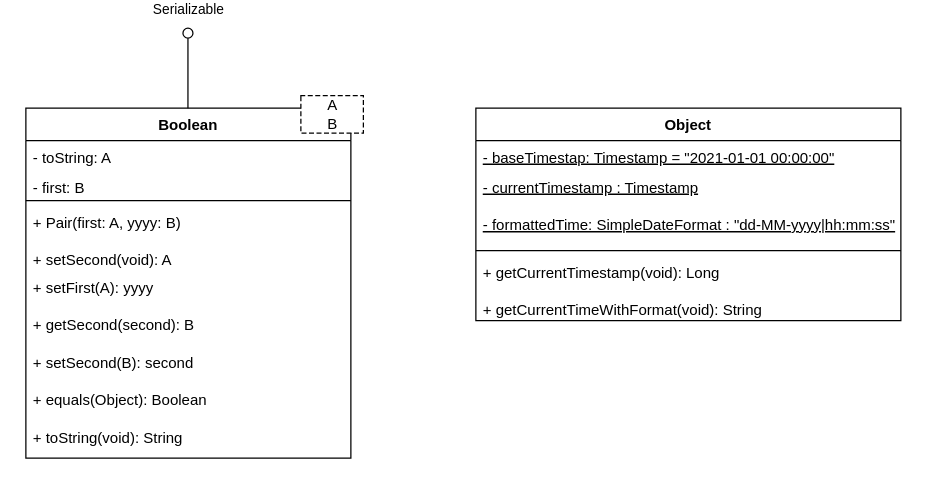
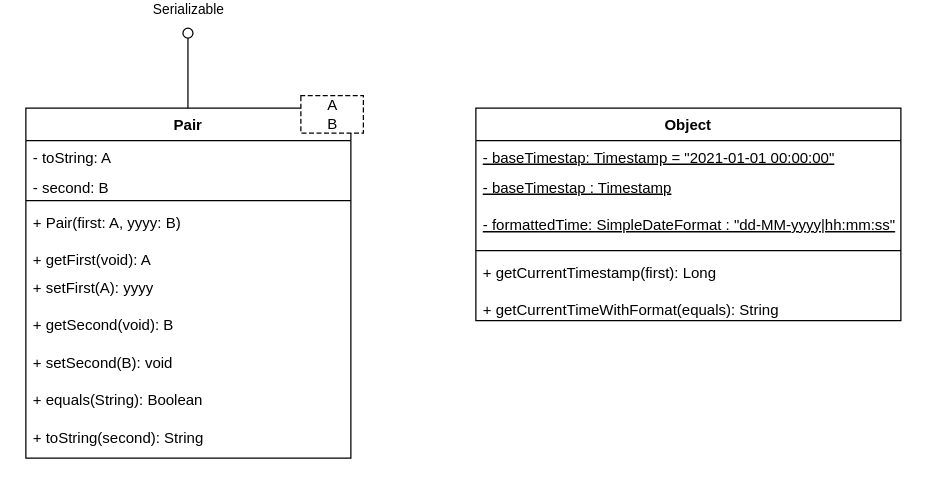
- <mxCell id="2" value="Boolean" style="swimlane;fontStyle=1;align=center;verticalAlign=top;childLayout=stackLayout;horizontal=1;startSize=26;horizontalStack=0;resizeParent=1;resizeParentMax=0;resizeLast=0;collapsible=1;marginBottom=0;" vertex="1" parent="1"><mxGeometry x="20" y="80" width="260" height="280" as="geometry"><mxRectangle x="100" y="140" width="140" height="26" as="alternateBounds" /></mxGeometry></mxCell>
+ <mxCell id="2" value="Pair" style="swimlane;fontStyle=1;align=center;verticalAlign=top;childLayout=stackLayout;horizontal=1;startSize=26;horizontalStack=0;resizeParent=1;resizeParentMax=0;resizeLast=0;collapsible=1;marginBottom=0;" vertex="1" parent="1"><mxGeometry x="20" y="80" width="260" height="280" as="geometry"><mxRectangle x="100" y="140" width="140" height="26" as="alternateBounds" /></mxGeometry></mxCell>
- <mxCell id="4" value="- first: B" style="text;strokeColor=none;fillColor=none;align=left;verticalAlign=top;spacingLeft=4;spacingRight=4;overflow=hidden;rotatable=0;points=[[0,0.5],[1,0.5]];portConstraint=eastwest;fontStyle=0" vertex="1" parent="2"><mxGeometry y="50" width="260" height="20" as="geometry" /></mxCell>
+ <mxCell id="4" value="- second: B" style="text;strokeColor=none;fillColor=none;align=left;verticalAlign=top;spacingLeft=4;spacingRight=4;overflow=hidden;rotatable=0;points=[[0,0.5],[1,0.5]];portConstraint=eastwest;fontStyle=0" vertex="1" parent="2"><mxGeometry y="50" width="260" height="20" as="geometry" /></mxCell>
- <mxCell id="17" value="- currentTimestamp : Timestamp" style="text;strokeColor=none;fillColor=none;align=left;verticalAlign=top;spacingLeft=4;spacingRight=4;overflow=hidden;rotatable=0;points=[[0,0.5],[1,0.5]];portConstraint=eastwest;fontStyle=4" vertex="1" parent="15"><mxGeometry y="50" width="340" height="30" as="geometry" /></mxCell>
+ <mxCell id="17" value="- baseTimestap : Timestamp" style="text;strokeColor=none;fillColor=none;align=left;verticalAlign=top;spacingLeft=4;spacingRight=4;overflow=hidden;rotatable=0;points=[[0,0.5],[1,0.5]];portConstraint=eastwest;fontStyle=4" vertex="1" parent="15"><mxGeometry y="50" width="340" height="30" as="geometry" /></mxCell>
- <mxCell id="7" value="+ setSecond(void): A&#10;" style="text;strokeColor=none;fillColor=none;align=left;verticalAlign=top;spacingLeft=4;spacingRight=4;overflow=hidden;rotatable=0;points=[[0,0.5],[1,0.5]];portConstraint=eastwest;fontStyle=0" vertex="1" parent="2"><mxGeometry y="108" width="260" height="22" as="geometry" /></mxCell>
+ <mxCell id="7" value="+ getFirst(void): A&#10;" style="text;strokeColor=none;fillColor=none;align=left;verticalAlign=top;spacingLeft=4;spacingRight=4;overflow=hidden;rotatable=0;points=[[0,0.5],[1,0.5]];portConstraint=eastwest;fontStyle=0" vertex="1" parent="2"><mxGeometry y="108" width="260" height="22" as="geometry" /></mxCell>
- <mxCell id="20" value="+ getCurrentTimestamp(void): Long" style="text;strokeColor=none;fillColor=none;align=left;verticalAlign=top;spacingLeft=4;spacingRight=4;overflow=hidden;rotatable=0;points=[[0,0.5],[1,0.5]];portConstraint=eastwest;fontStyle=0" vertex="1" parent="15"><mxGeometry y="118" width="340" height="30" as="geometry" /></mxCell>
+ <mxCell id="20" value="+ getCurrentTimestamp(first): Long" style="text;strokeColor=none;fillColor=none;align=left;verticalAlign=top;spacingLeft=4;spacingRight=4;overflow=hidden;rotatable=0;points=[[0,0.5],[1,0.5]];portConstraint=eastwest;fontStyle=0" vertex="1" parent="15"><mxGeometry y="118" width="340" height="30" as="geometry" /></mxCell>
- <mxCell id="21" value="+ getCurrentTimeWithFormat(void): String" style="text;strokeColor=none;fillColor=none;align=left;verticalAlign=top;spacingLeft=4;spacingRight=4;overflow=hidden;rotatable=0;points=[[0,0.5],[1,0.5]];portConstraint=eastwest;fontStyle=0" vertex="1" parent="15"><mxGeometry y="148" width="340" height="22" as="geometry" /></mxCell>
+ <mxCell id="21" value="+ getCurrentTimeWithFormat(equals): String" style="text;strokeColor=none;fillColor=none;align=left;verticalAlign=top;spacingLeft=4;spacingRight=4;overflow=hidden;rotatable=0;points=[[0,0.5],[1,0.5]];portConstraint=eastwest;fontStyle=0" vertex="1" parent="15"><mxGeometry y="148" width="340" height="22" as="geometry" /></mxCell>
- <mxCell id="9" value="+ getSecond(second): B" style="text;strokeColor=none;fillColor=none;align=left;verticalAlign=top;spacingLeft=4;spacingRight=4;overflow=hidden;rotatable=0;points=[[0,0.5],[1,0.5]];portConstraint=eastwest;fontStyle=0" vertex="1" parent="2"><mxGeometry y="160" width="260" height="30" as="geometry" /></mxCell>
+ <mxCell id="9" value="+ getSecond(void): B" style="text;strokeColor=none;fillColor=none;align=left;verticalAlign=top;spacingLeft=4;spacingRight=4;overflow=hidden;rotatable=0;points=[[0,0.5],[1,0.5]];portConstraint=eastwest;fontStyle=0" vertex="1" parent="2"><mxGeometry y="160" width="260" height="30" as="geometry" /></mxCell>
- <mxCell id="10" value="+ setSecond(B): second" style="text;strokeColor=none;fillColor=none;align=left;verticalAlign=top;spacingLeft=4;spacingRight=4;overflow=hidden;rotatable=0;points=[[0,0.5],[1,0.5]];portConstraint=eastwest;fontStyle=0" vertex="1" parent="2"><mxGeometry y="190" width="260" height="30" as="geometry" /></mxCell>
+ <mxCell id="10" value="+ setSecond(B): void" style="text;strokeColor=none;fillColor=none;align=left;verticalAlign=top;spacingLeft=4;spacingRight=4;overflow=hidden;rotatable=0;points=[[0,0.5],[1,0.5]];portConstraint=eastwest;fontStyle=0" vertex="1" parent="2"><mxGeometry y="190" width="260" height="30" as="geometry" /></mxCell>
- <mxCell id="11" value="+ equals(Object): Boolean" style="text;strokeColor=none;fillColor=none;align=left;verticalAlign=top;spacingLeft=4;spacingRight=4;overflow=hidden;rotatable=0;points=[[0,0.5],[1,0.5]];portConstraint=eastwest;fontStyle=0" vertex="1" parent="2"><mxGeometry y="220" width="260" height="30" as="geometry" /></mxCell>
+ <mxCell id="11" value="+ equals(String): Boolean" style="text;strokeColor=none;fillColor=none;align=left;verticalAlign=top;spacingLeft=4;spacingRight=4;overflow=hidden;rotatable=0;points=[[0,0.5],[1,0.5]];portConstraint=eastwest;fontStyle=0" vertex="1" parent="2"><mxGeometry y="220" width="260" height="30" as="geometry" /></mxCell>
- <mxCell id="12" value="+ toString(void): String" style="text;strokeColor=none;fillColor=none;align=left;verticalAlign=top;spacingLeft=4;spacingRight=4;overflow=hidden;rotatable=0;points=[[0,0.5],[1,0.5]];portConstraint=eastwest;fontStyle=0" vertex="1" parent="2"><mxGeometry y="250" width="260" height="30" as="geometry" /></mxCell>
+ <mxCell id="12" value="+ toString(second): String" style="text;strokeColor=none;fillColor=none;align=left;verticalAlign=top;spacingLeft=4;spacingRight=4;overflow=hidden;rotatable=0;points=[[0,0.5],[1,0.5]];portConstraint=eastwest;fontStyle=0" vertex="1" parent="2"><mxGeometry y="250" width="260" height="30" as="geometry" /></mxCell>
